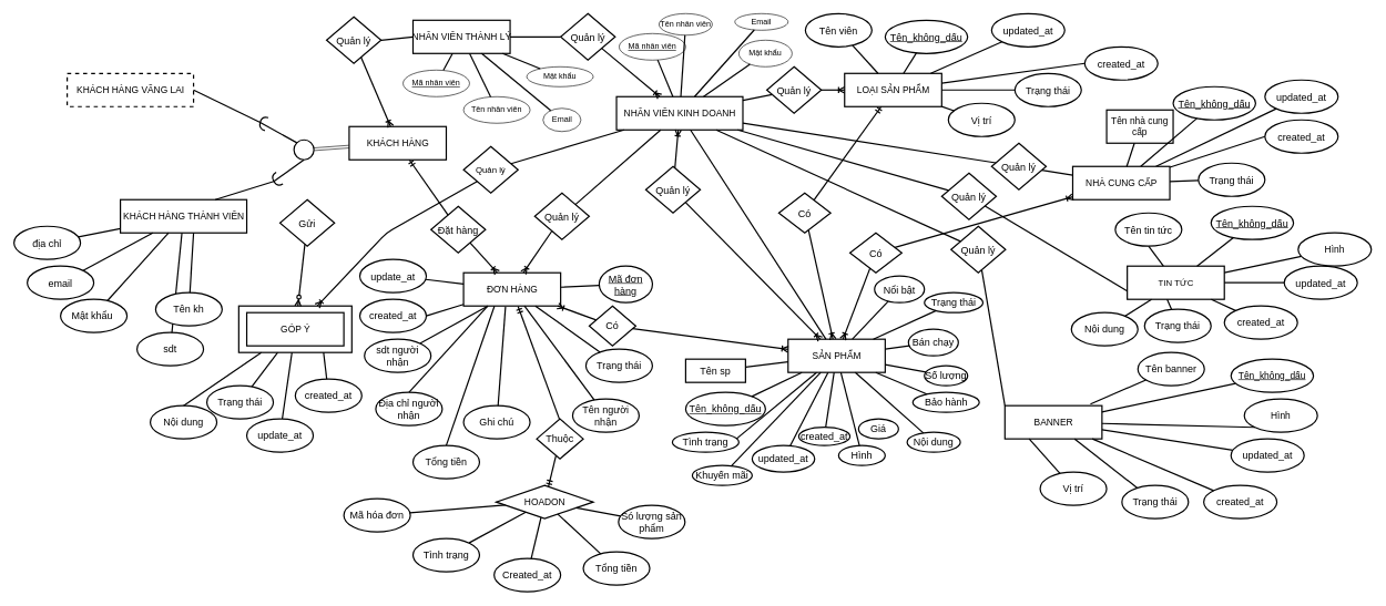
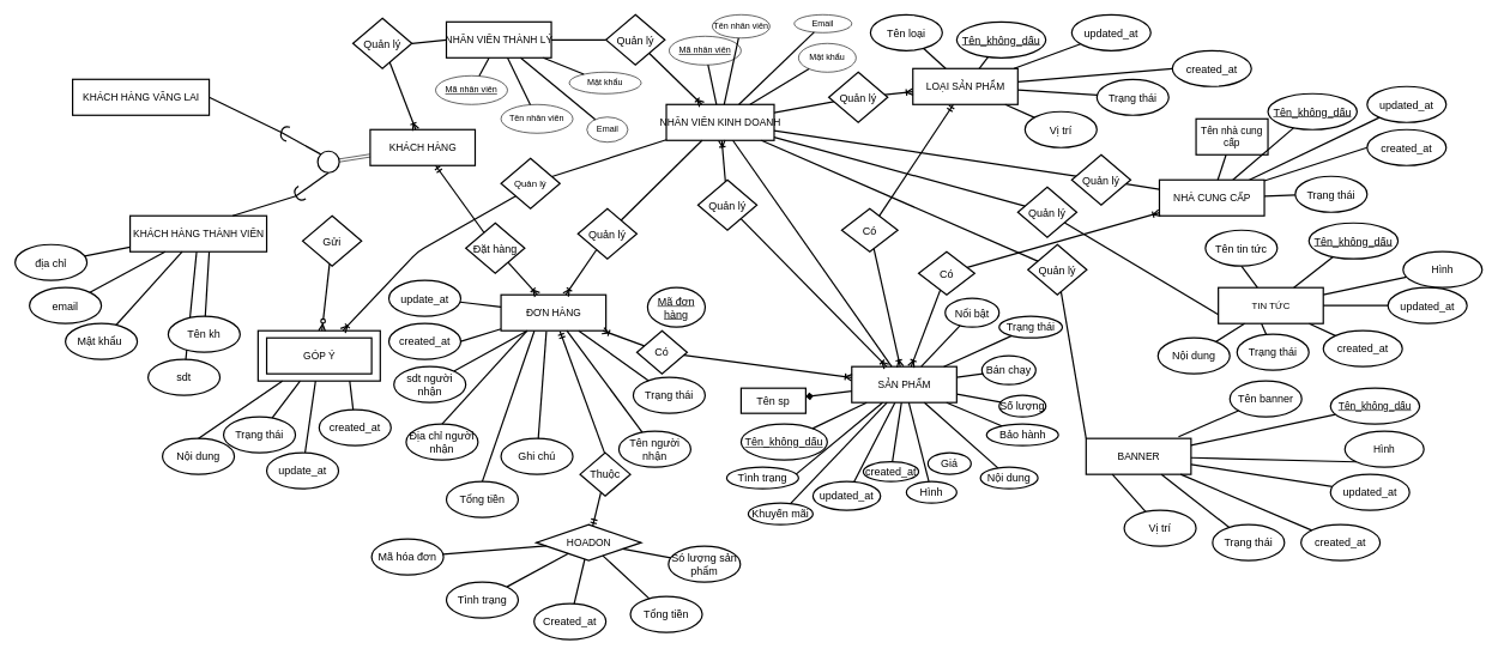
- <mxCell id="86" value="&lt;font style=&quot;font-size: 15px&quot;&gt;Tên viên&lt;/font&gt;" style="ellipse;whiteSpace=wrap;html=1;strokeWidth=2;" parent="1" vertex="1"><mxGeometry x="1210" y="20" width="100" height="50" as="geometry" /></mxCell>
+ <mxCell id="86" value="&lt;font style=&quot;font-size: 15px&quot;&gt;Tên loại&lt;/font&gt;" style="ellipse;whiteSpace=wrap;html=1;strokeWidth=2;" parent="1" vertex="1"><mxGeometry x="1210" y="20" width="100" height="50" as="geometry" /></mxCell>
- <mxCell id="8" value="&lt;font style=&quot;font-size: 14px&quot;&gt;KHÁCH HÀNG VÃNG LAI&lt;/font&gt;" style="html=1;strokeWidth=2;dashed=1;" parent="1" vertex="1"><mxGeometry x="100" y="110" width="190" height="50" as="geometry" /></mxCell>
+ <mxCell id="8" value="&lt;font style=&quot;font-size: 14px&quot;&gt;KHÁCH HÀNG VÃNG LAI&lt;/font&gt;" style="html=1;strokeWidth=2;" parent="1" vertex="1"><mxGeometry x="100" y="110" width="190" height="50" as="geometry" /></mxCell>
- <mxCell id="82" value="&lt;font style=&quot;font-size: 14px&quot;&gt;LOẠI SẢN PHẨM&lt;/font&gt;" style="html=1;strokeWidth=2;" parent="1" vertex="1"><mxGeometry x="1269" y="110" width="146" height="50" as="geometry" /></mxCell>
+ <mxCell id="82" value="&lt;font style=&quot;font-size: 14px&quot;&gt;LOẠI SẢN PHẨM&lt;/font&gt;" style="html=1;strokeWidth=2;" parent="1" vertex="1"><mxGeometry x="1269" y="95" width="146" height="50" as="geometry" /></mxCell>
- <mxCell id="49" value="&lt;font style=&quot;font-size: 14px&quot;&gt;NHÂN VIÊN KINH DOANH&lt;/font&gt;" style="html=1;strokeWidth=2;" parent="1" vertex="1"><mxGeometry x="926" y="145" width="190" height="50" as="geometry" /></mxCell>
+ <mxCell id="49" value="&lt;font style=&quot;font-size: 14px&quot;&gt;NHÂN VIÊN KINH DOANH&lt;/font&gt;" style="html=1;strokeWidth=2;" parent="1" vertex="1"><mxGeometry x="926" y="145" width="150" height="50" as="geometry" /></mxCell>
- <mxCell id="3" value="&lt;font style=&quot;font-size: 14px&quot;&gt;KHÁCH HÀNG&lt;/font&gt;" style="html=1;strokeWidth=2;" parent="1" vertex="1"><mxGeometry x="524" y="190" width="146" height="50" as="geometry" /></mxCell>
+ <mxCell id="3" value="&lt;font style=&quot;font-size: 14px&quot;&gt;KHÁCH HÀNG&lt;/font&gt;" style="html=1;strokeWidth=2;" parent="1" vertex="1"><mxGeometry x="514" y="180" width="146" height="50" as="geometry" /></mxCell>
- <mxCell id="155" value="" style="endArrow=none;html=1;startArrow=none;startFill=0;endFill=0;strokeWidth=2;" parent="1" source="27" target="153" edge="1"><mxGeometry width="50" height="50" relative="1" as="geometry"><mxPoint x="724" y="330" as="sourcePoint" /><mxPoint x="750" y="240" as="targetPoint" /></mxGeometry></mxCell>
- <mxCell id="60" value="" style="endArrow=none;html=1;strokeWidth=2;fontSize=13;" parent="1" source="51" target="58" edge="1"><mxGeometry width="50" height="50" relative="1" as="geometry"><mxPoint x="1010" y="380" as="sourcePoint" /><mxPoint x="950" y="325" as="targetPoint" /></mxGeometry></mxCell>
+ <mxCell id="60" value="" style="endArrow=diamond;html=1;strokeWidth=2;fontSize=13;" parent="1" source="51" target="58" edge="1"><mxGeometry width="50" height="50" relative="1" as="geometry"><mxPoint x="1010" y="380" as="sourcePoint" /><mxPoint x="950" y="325" as="targetPoint" /></mxGeometry></mxCell>
